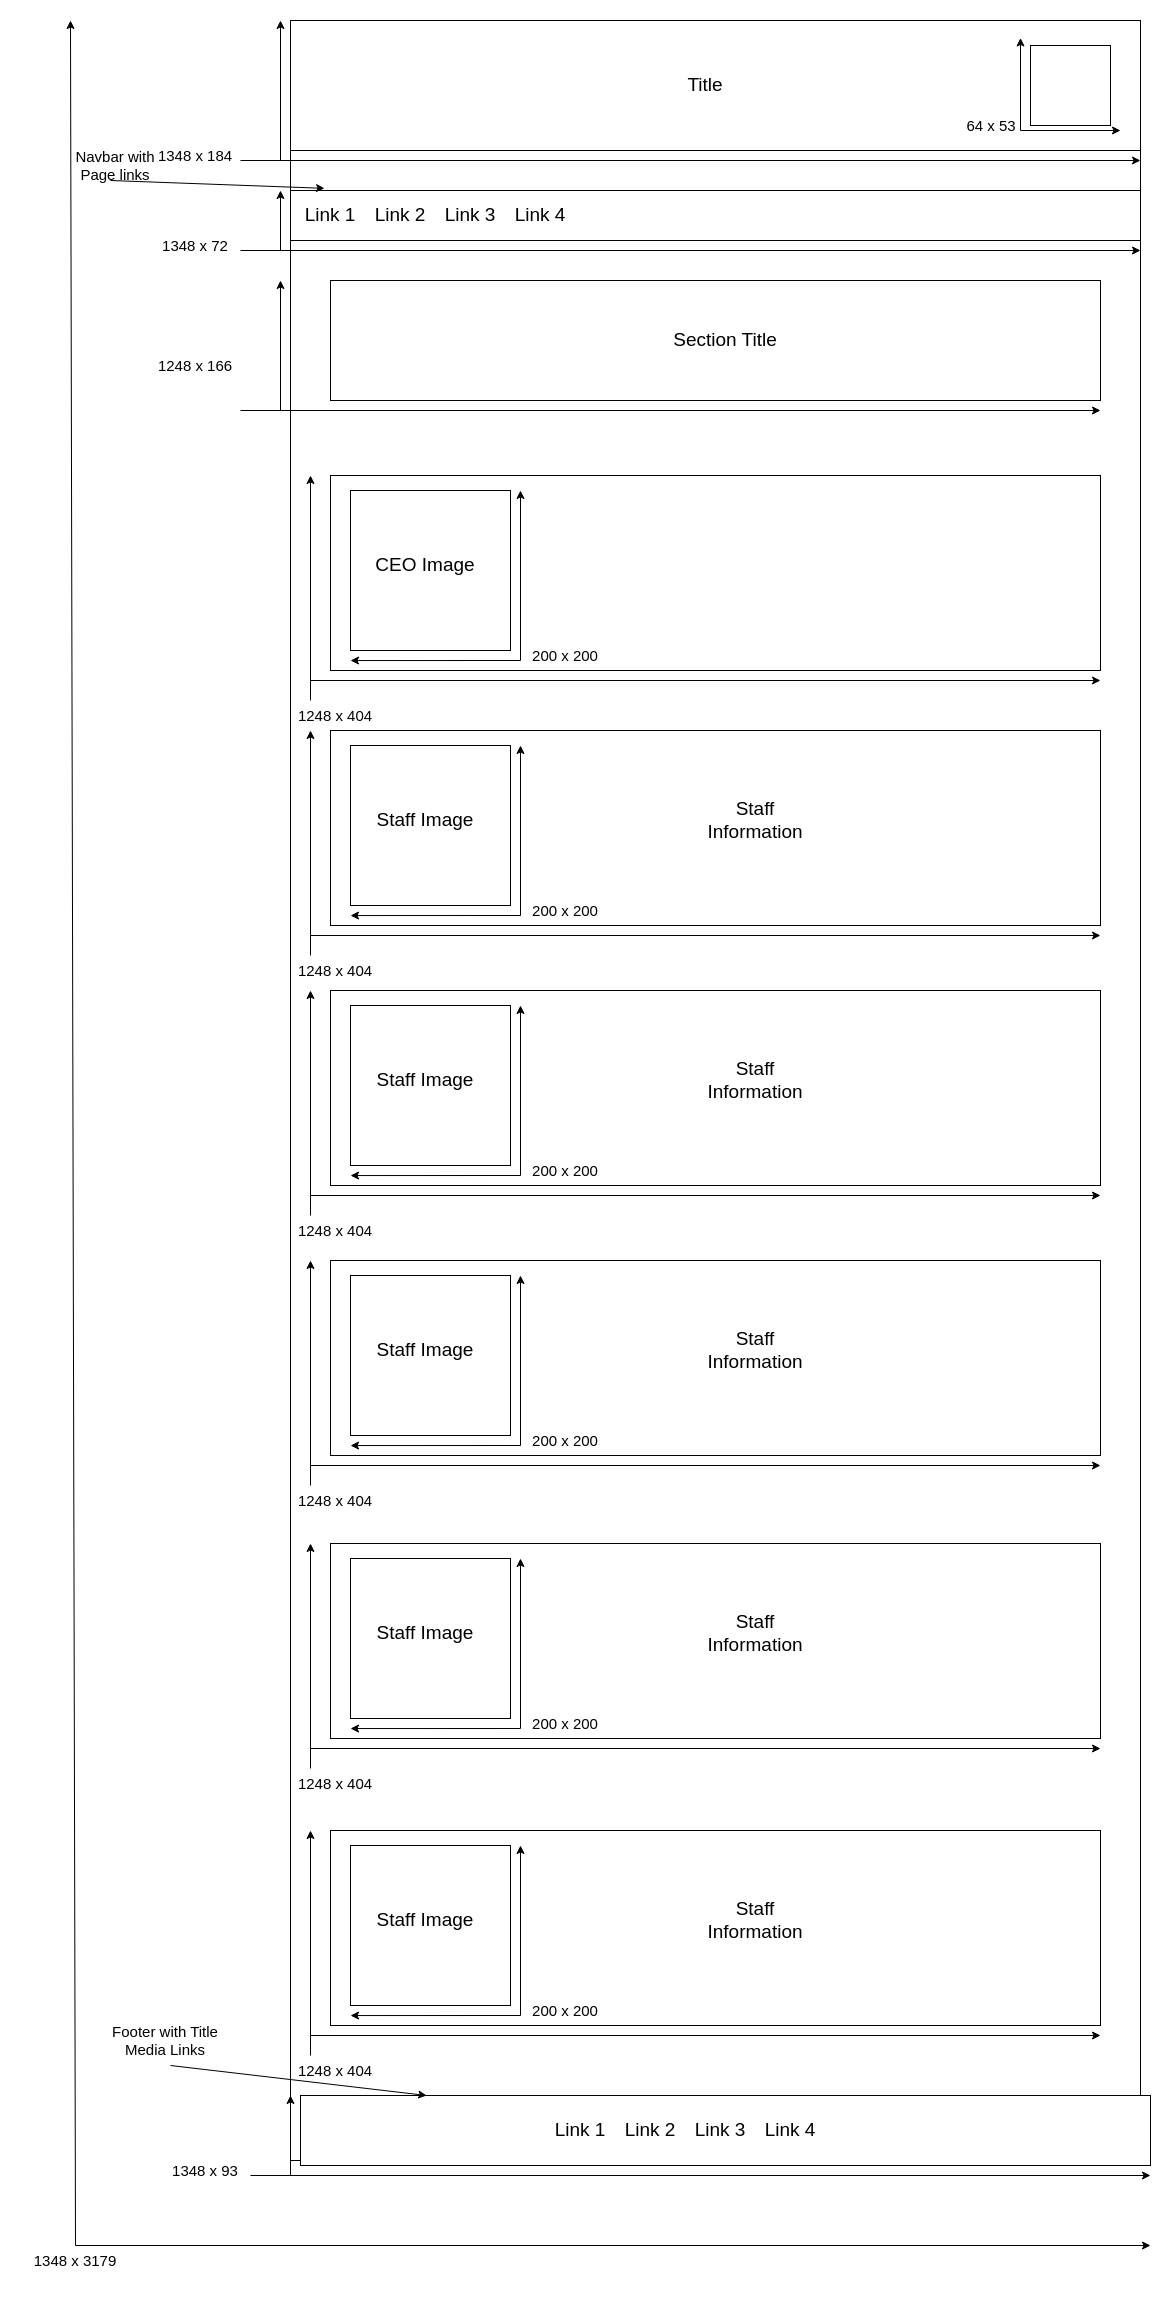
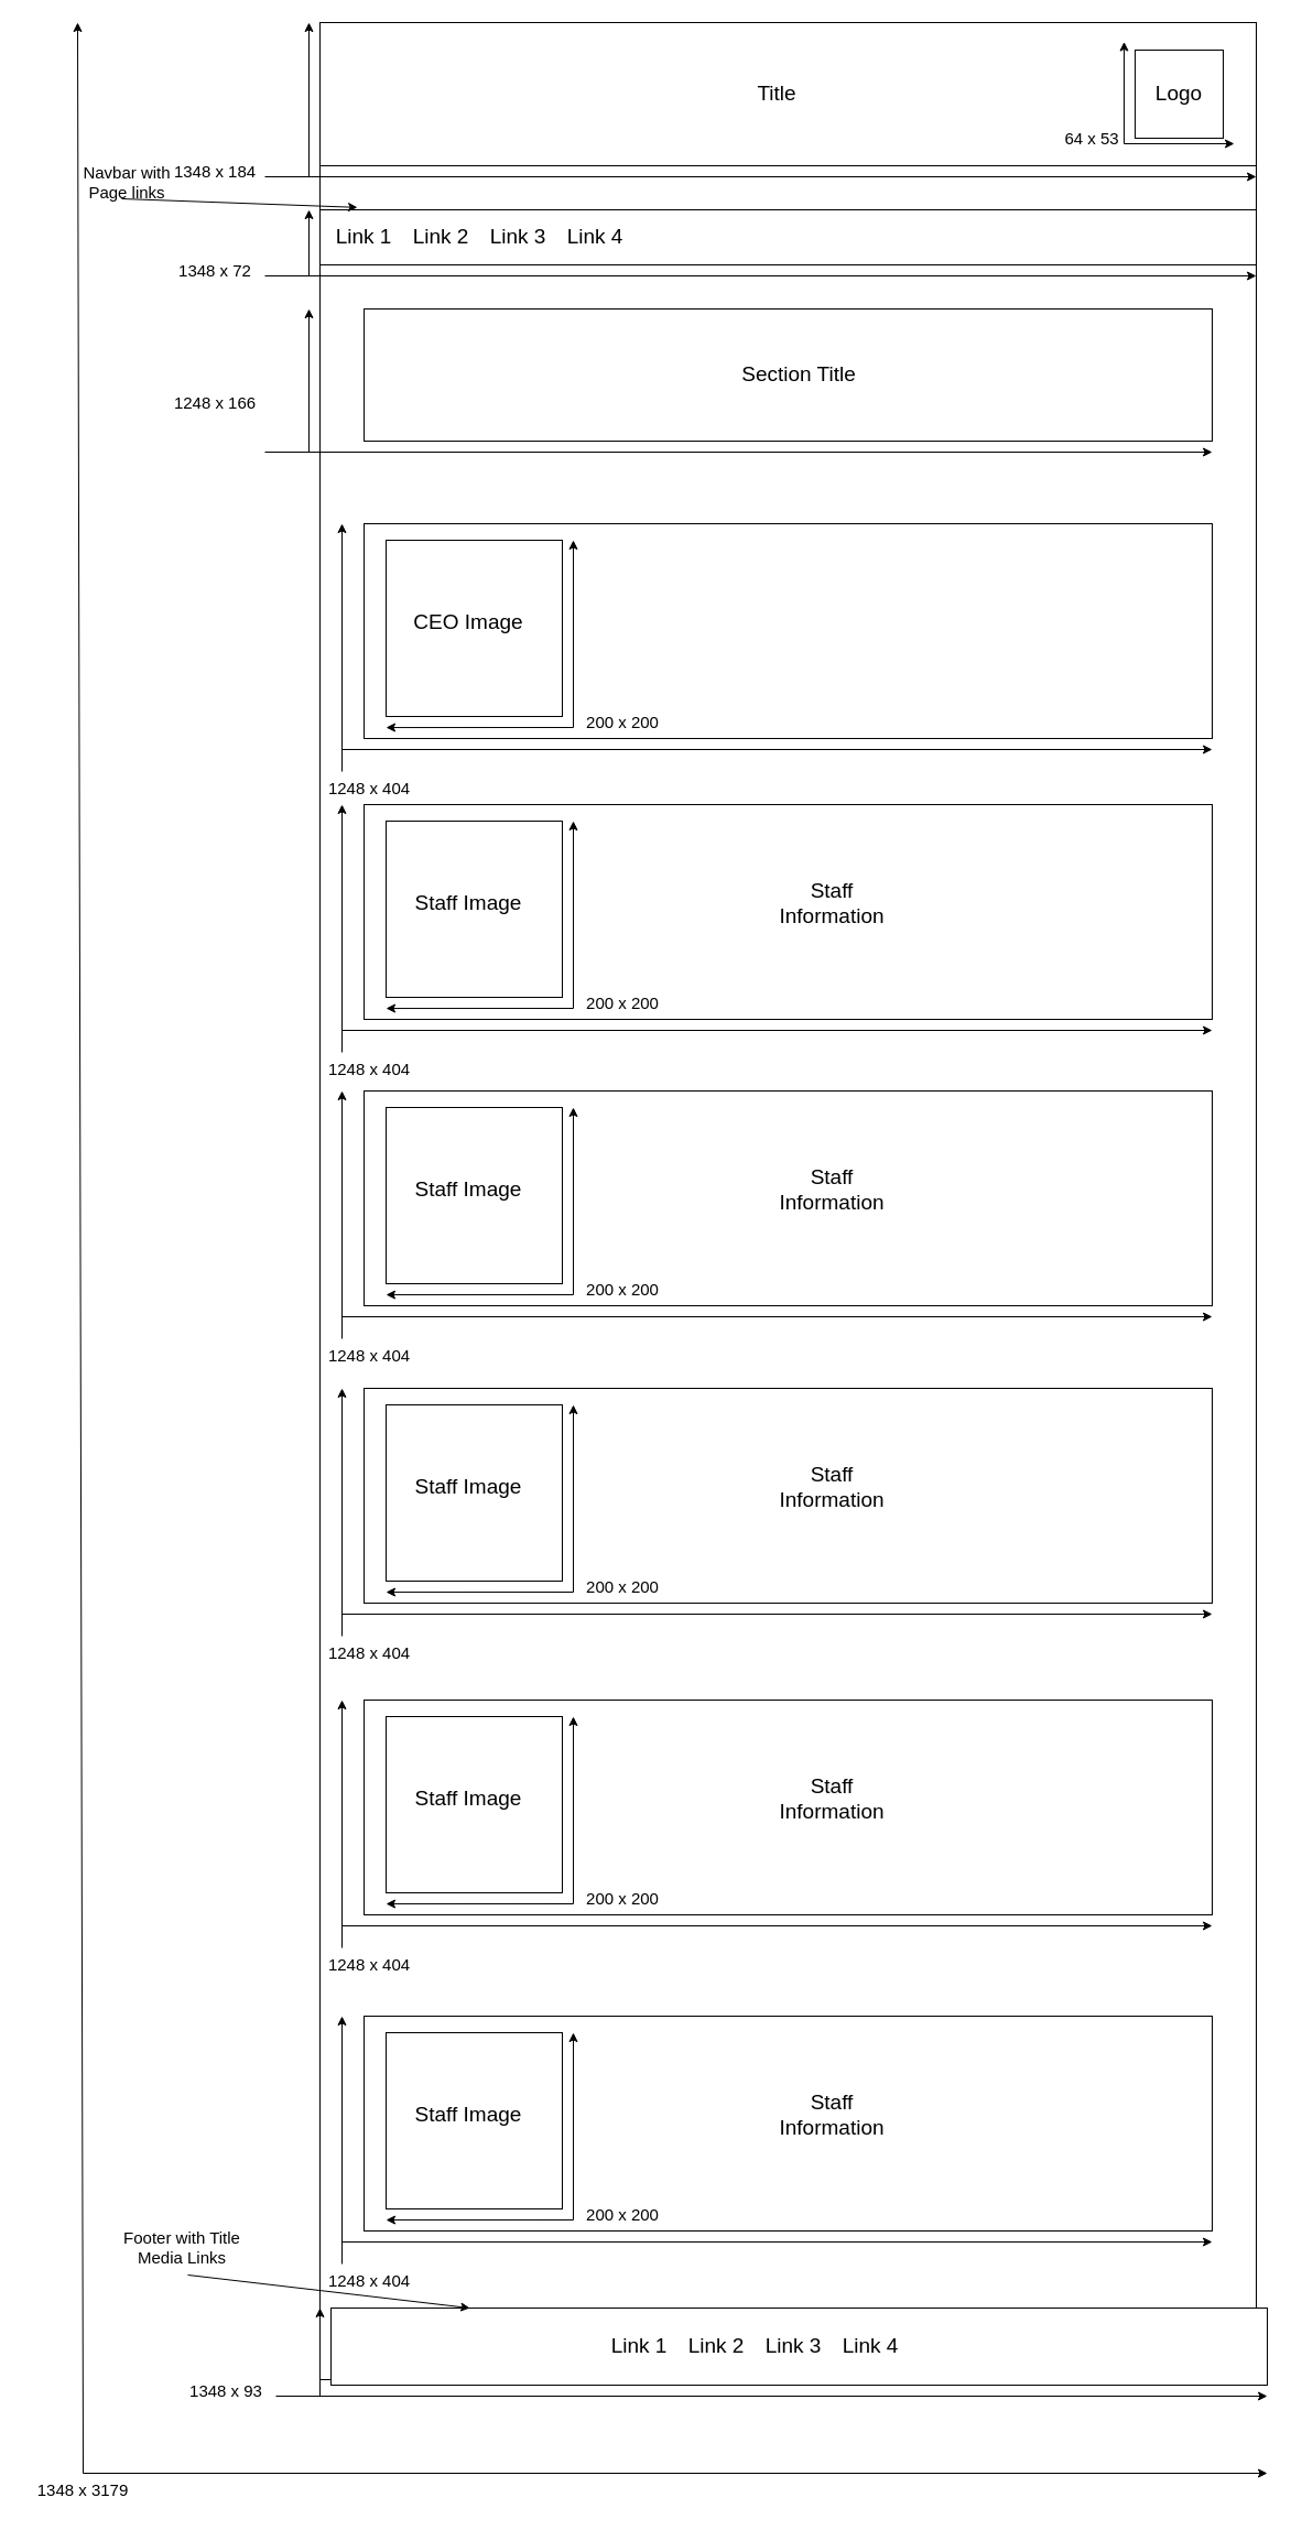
+ <mxCell id="6" value="Logo" style="text;html=1;strokeColor=none;fillColor=none;align=center;verticalAlign=middle;whiteSpace=wrap;rounded=0;fontSize=19;" parent="1" vertex="1"><mxGeometry x="1040" y="70" width="60" height="30" as="geometry" /></mxCell>
